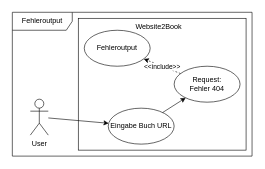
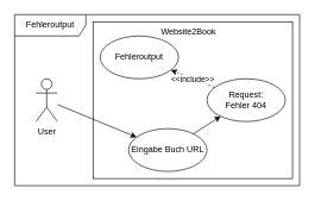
- <mxCell id="13" value="User" style="shape=umlActor;verticalLabelPosition=bottom;verticalAlign=top;html=1;" vertex="1" parent="1"><mxGeometry x="50" y="165" width="30" height="60" as="geometry" /></mxCell>
+ <mxCell id="13" value="User" style="shape=umlActor;verticalLabelPosition=bottom;verticalAlign=top;html=1;" vertex="1" parent="1"><mxGeometry x="50" y="110" width="30" height="60" as="geometry" /></mxCell>
